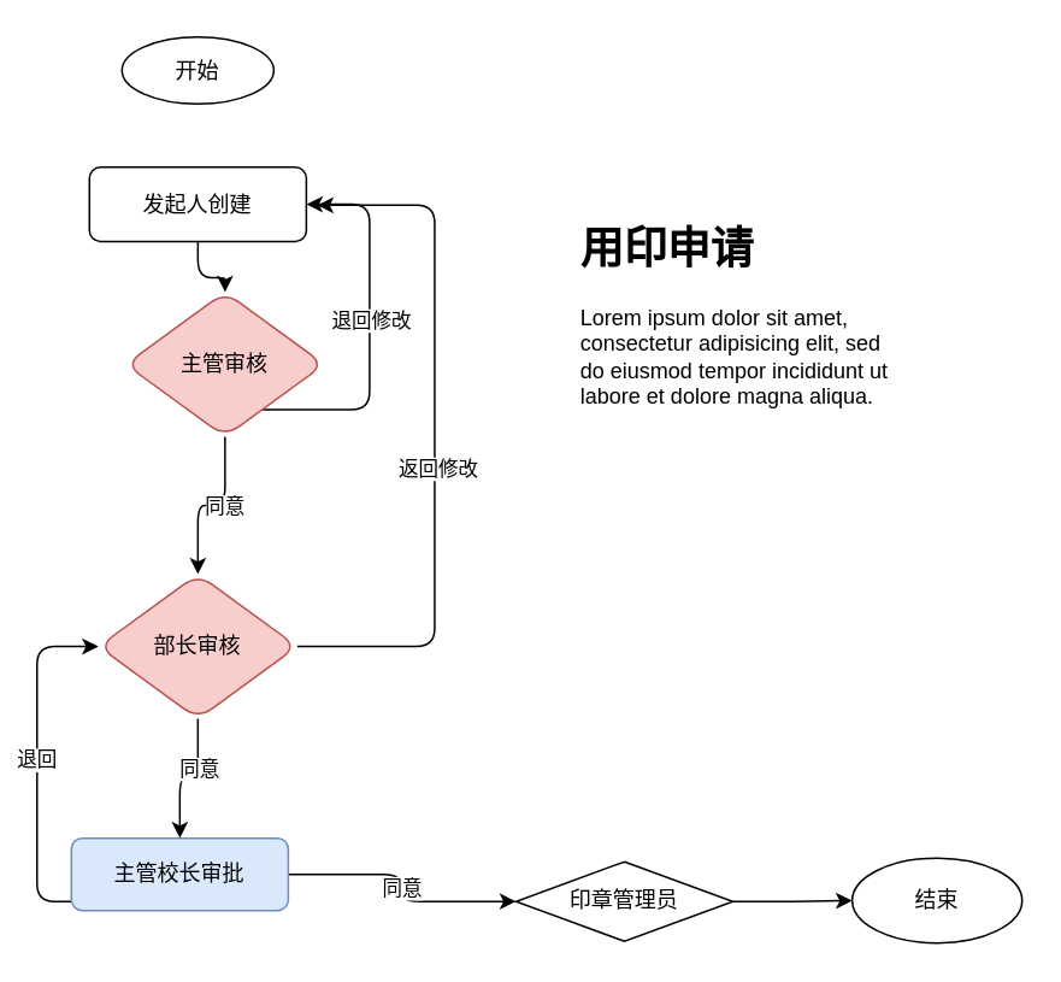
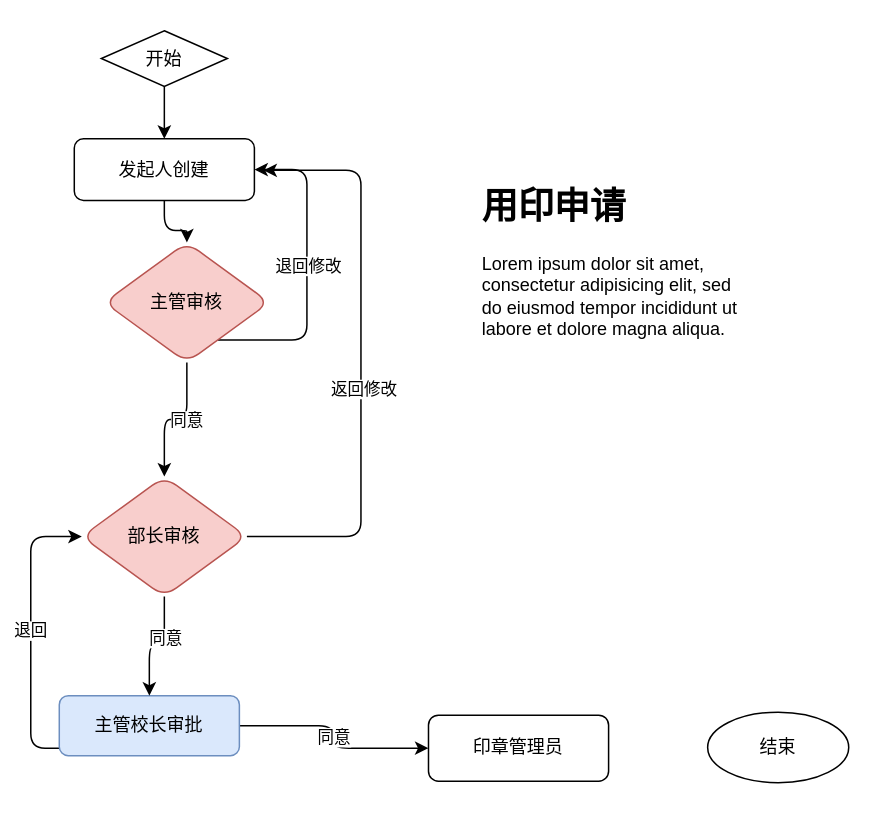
- <mxCell id="3" value="开始" style="ellipse;whiteSpace=wrap;html=1;rounded=1;" vertex="1" parent="1"><mxGeometry x="67" y="20" width="84" height="37" as="geometry" /></mxCell>
+ <mxCell id="3" value="开始" style="rhombus;whiteSpace=wrap;html=1;" vertex="1" parent="1"><mxGeometry x="67" y="20" width="84" height="37" as="geometry" /></mxCell>
+ <mxCell id="2" value="" style="edgeStyle=orthogonalEdgeStyle;rounded=1;orthogonalLoop=1;jettySize=auto;html=1;" edge="1" parent="1" source="3" target="5"><mxGeometry relative="1" as="geometry" /></mxCell>
- <mxCell id="20" value="印章管理员" style="rhombus;whiteSpace=wrap;html=1;" vertex="1" parent="1"><mxGeometry x="285" y="476" width="120" height="44" as="geometry" /></mxCell>
+ <mxCell id="20" value="印章管理员" style="whiteSpace=wrap;html=1;rounded=1;" vertex="1" parent="1"><mxGeometry x="285" y="476" width="120" height="44" as="geometry" /></mxCell>
- <mxCell id="19" value="" style="edgeStyle=orthogonalEdgeStyle;rounded=1;orthogonalLoop=1;jettySize=auto;html=1;" edge="1" parent="1" source="20" target="21"><mxGeometry relative="1" as="geometry" /></mxCell>
